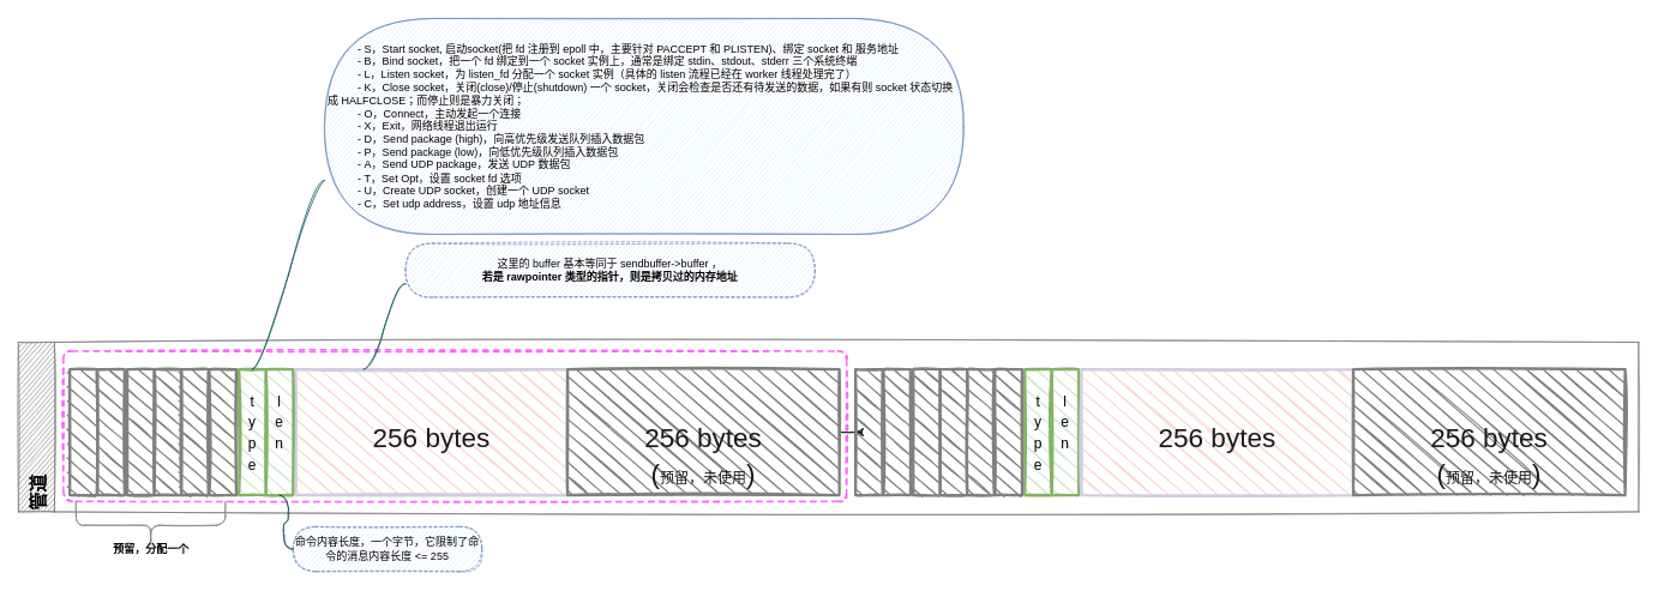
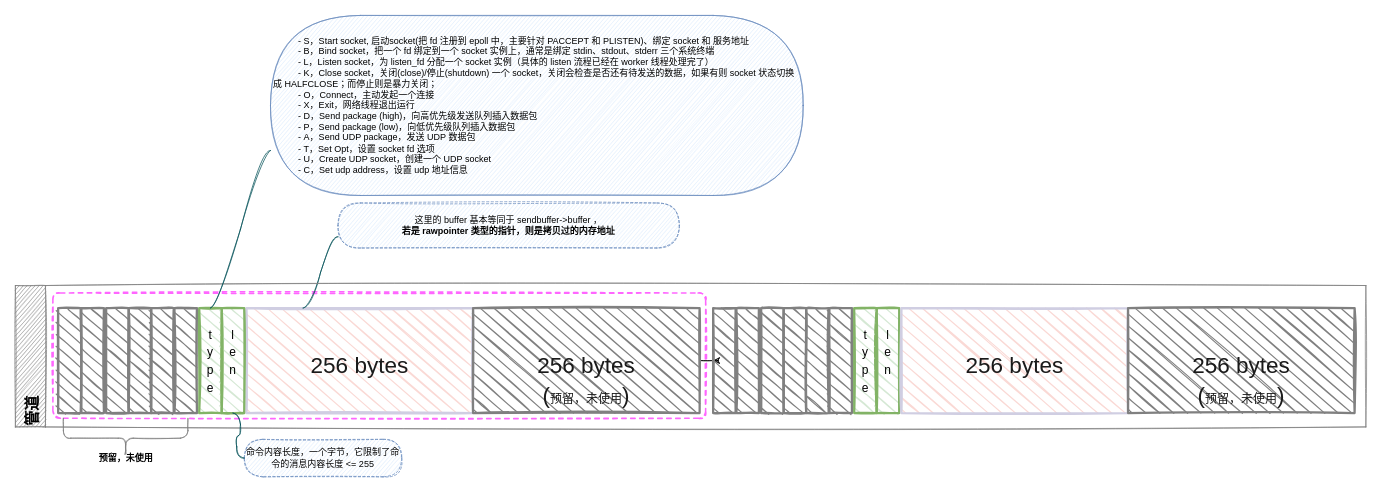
- <mxCell id="19" value="&lt;b&gt;预留，分配一个&lt;/b&gt;" style="text;html=1;strokeColor=none;fillColor=none;align=center;verticalAlign=middle;whiteSpace=wrap;rounded=0;shadow=0;glass=0;sketch=1;" vertex="1" parent="1"><mxGeometry x="115.5" y="600" width="103" height="20" as="geometry" /></mxCell>
+ <mxCell id="19" value="&lt;b&gt;预留，未使用&lt;/b&gt;" style="text;html=1;strokeColor=none;fillColor=none;align=center;verticalAlign=middle;whiteSpace=wrap;rounded=0;shadow=0;glass=0;sketch=1;" vertex="1" parent="1"><mxGeometry x="115.5" y="600" width="103" height="20" as="geometry" /></mxCell>
